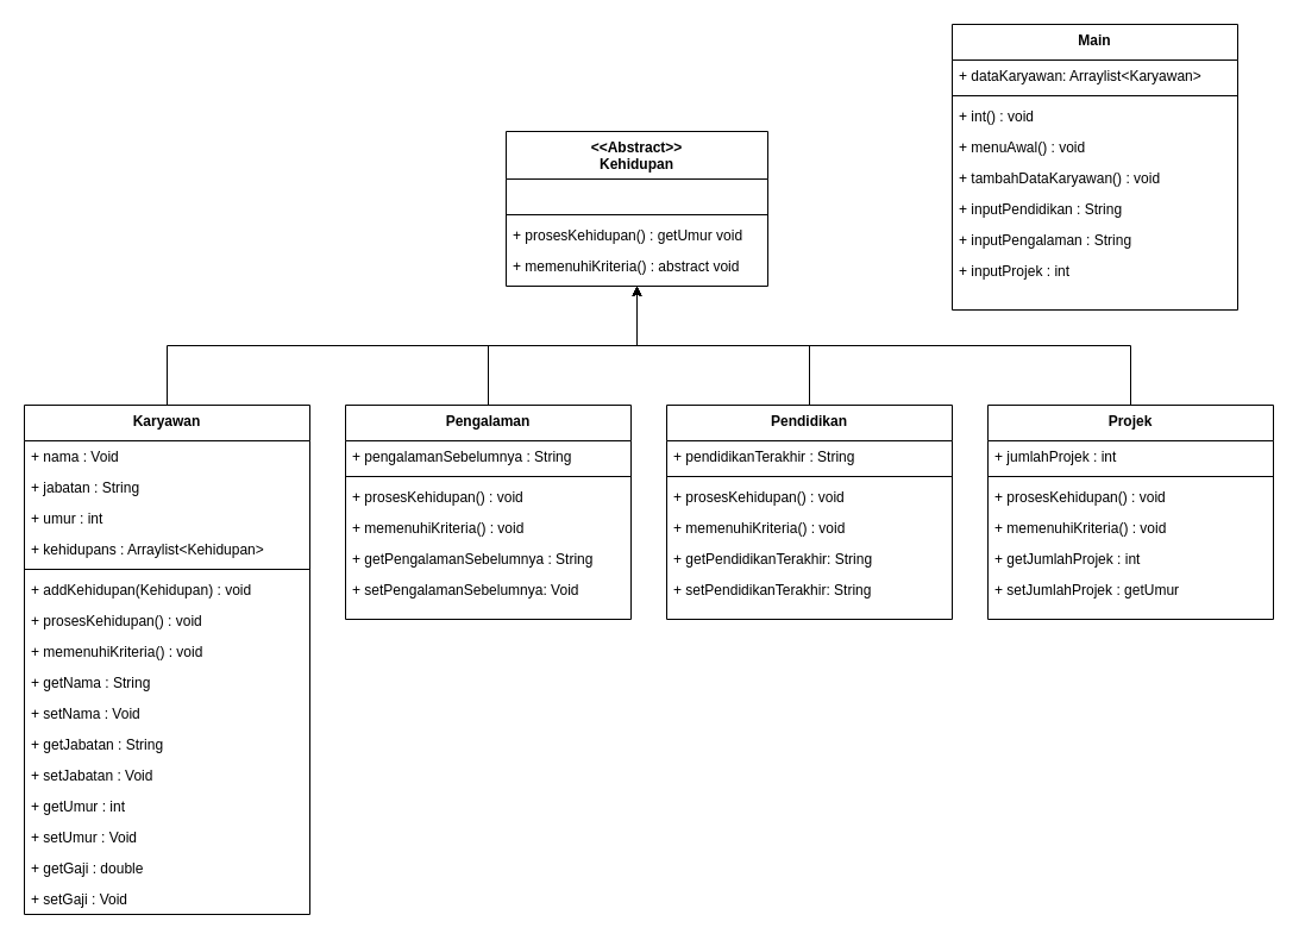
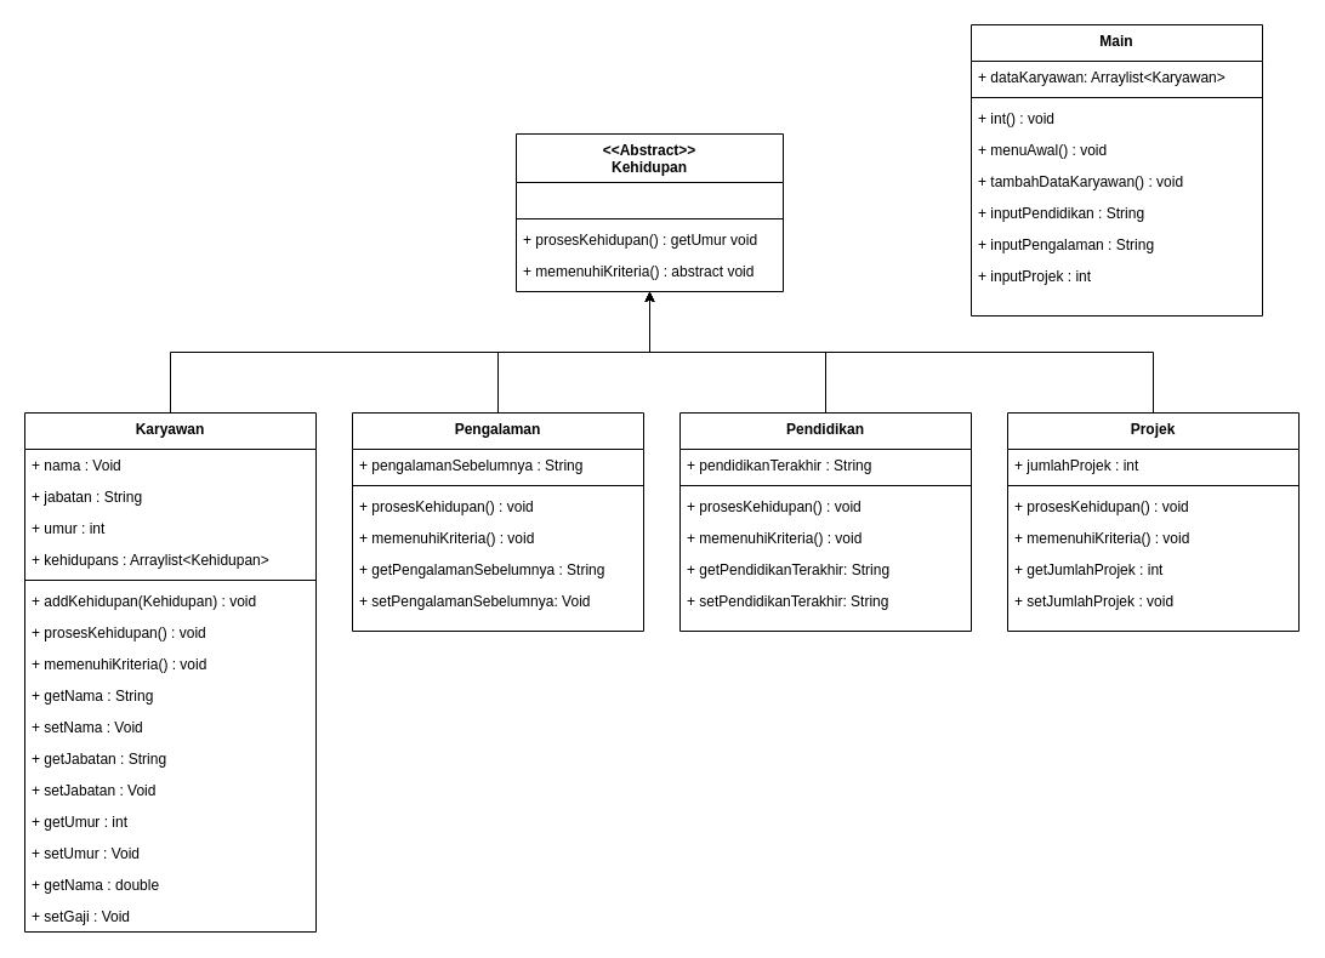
- <mxCell id="48" value="+ setJumlahProjek : getUmur" style="text;align=left;verticalAlign=top;spacingLeft=4;spacingRight=4;overflow=hidden;rotatable=0;points=[[0,0.5],[1,0.5]];portConstraint=eastwest;" parent="42" vertex="1"><mxGeometry y="142" width="240" height="26" as="geometry" /></mxCell>
+ <mxCell id="48" value="+ setJumlahProjek : void" style="text;align=left;verticalAlign=top;spacingLeft=4;spacingRight=4;overflow=hidden;rotatable=0;points=[[0,0.5],[1,0.5]];portConstraint=eastwest;" parent="42" vertex="1"><mxGeometry y="142" width="240" height="26" as="geometry" /></mxCell>
- <mxCell id="23" value="+ getGaji : double" style="text;align=left;verticalAlign=top;spacingLeft=4;spacingRight=4;overflow=hidden;rotatable=0;points=[[0,0.5],[1,0.5]];portConstraint=eastwest;" parent="8" vertex="1"><mxGeometry y="376" width="240" height="26" as="geometry" /></mxCell>
+ <mxCell id="23" value="+ getNama : double" style="text;align=left;verticalAlign=top;spacingLeft=4;spacingRight=4;overflow=hidden;rotatable=0;points=[[0,0.5],[1,0.5]];portConstraint=eastwest;" parent="8" vertex="1"><mxGeometry y="376" width="240" height="26" as="geometry" /></mxCell>
